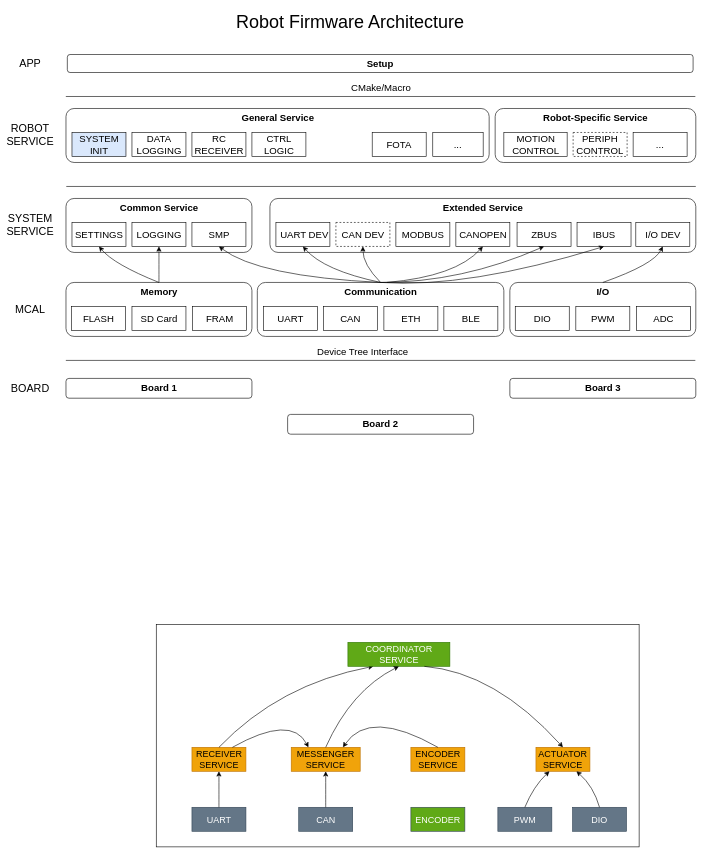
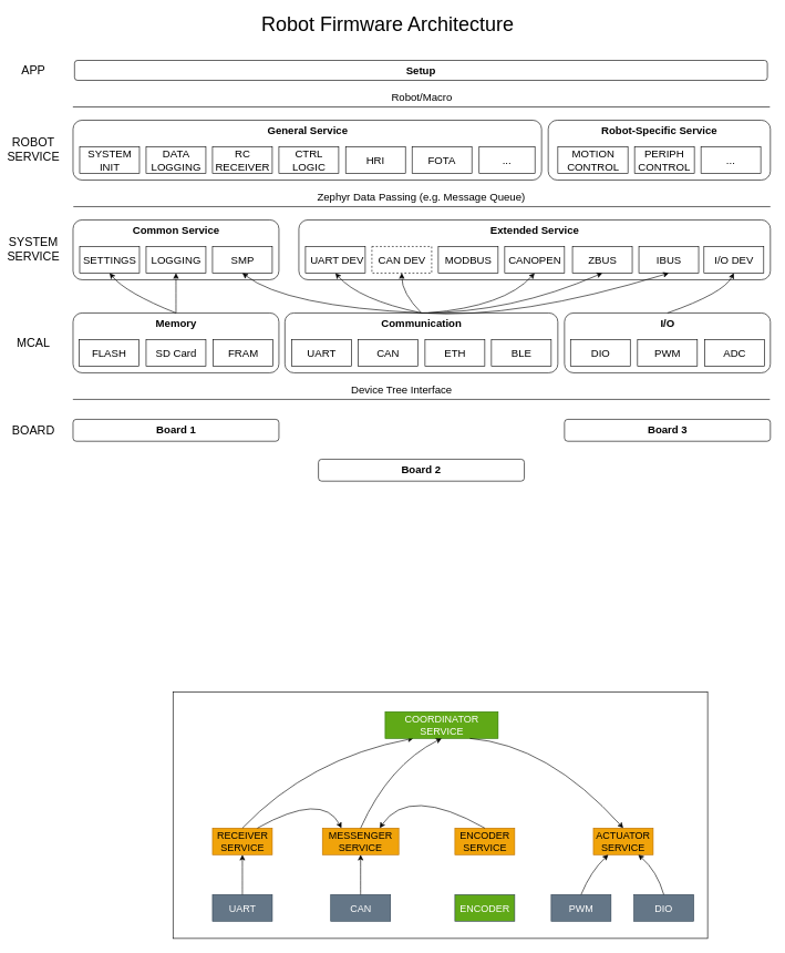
- <mxCell id="64" value="CMake/Macro" style="text;html=1;strokeColor=none;fillColor=none;align=center;verticalAlign=middle;whiteSpace=wrap;rounded=0;fontSize=16;" parent="1" vertex="1"><mxGeometry x="455" y="130" width="360" height="30" as="geometry" /></mxCell>
+ <mxCell id="64" value="Robot/Macro" style="text;html=1;strokeColor=none;fillColor=none;align=center;verticalAlign=middle;whiteSpace=wrap;rounded=0;fontSize=16;" parent="1" vertex="1"><mxGeometry x="455" y="130" width="360" height="30" as="geometry" /></mxCell>
- <mxCell id="50" value="SYSTEM INIT" style="rounded=0;whiteSpace=wrap;html=1;fontFamily=Helvetica;fontSize=16;fontColor=#000000;align=center;fillColor=#dae8fc;" parent="1" vertex="1"><mxGeometry x="119.5" y="220" width="90" height="40" as="geometry" /></mxCell>
+ <mxCell id="50" value="SYSTEM INIT" style="rounded=0;whiteSpace=wrap;html=1;fontFamily=Helvetica;fontSize=16;fontColor=#000000;align=center;" parent="1" vertex="1"><mxGeometry x="119.5" y="220" width="90" height="40" as="geometry" /></mxCell>
+ <mxCell id="60" value="HRI" style="rounded=0;whiteSpace=wrap;html=1;fontFamily=Helvetica;fontSize=16;fontColor=#000000;align=center;" parent="1" vertex="1"><mxGeometry x="520" y="220" width="90" height="40" as="geometry" /></mxCell>
- <mxCell id="58" value="PERIPH CONTROL" style="rounded=0;whiteSpace=wrap;html=1;fontFamily=Helvetica;fontSize=16;fontColor=#000000;align=center;dashed=1;" parent="1" vertex="1"><mxGeometry x="955" y="220" width="90" height="40" as="geometry" /></mxCell>
+ <mxCell id="58" value="PERIPH CONTROL" style="rounded=0;whiteSpace=wrap;html=1;fontFamily=Helvetica;fontSize=16;fontColor=#000000;align=center;" parent="1" vertex="1"><mxGeometry x="955" y="220" width="90" height="40" as="geometry" /></mxCell>
+ <mxCell id="56" value="Zephyr Data Passing (e.g. Message Queue)" style="text;html=1;strokeColor=none;fillColor=none;align=center;verticalAlign=middle;whiteSpace=wrap;rounded=0;fontSize=16;" parent="1" vertex="1"><mxGeometry x="454" y="280" width="360" height="30" as="geometry" /></mxCell>
